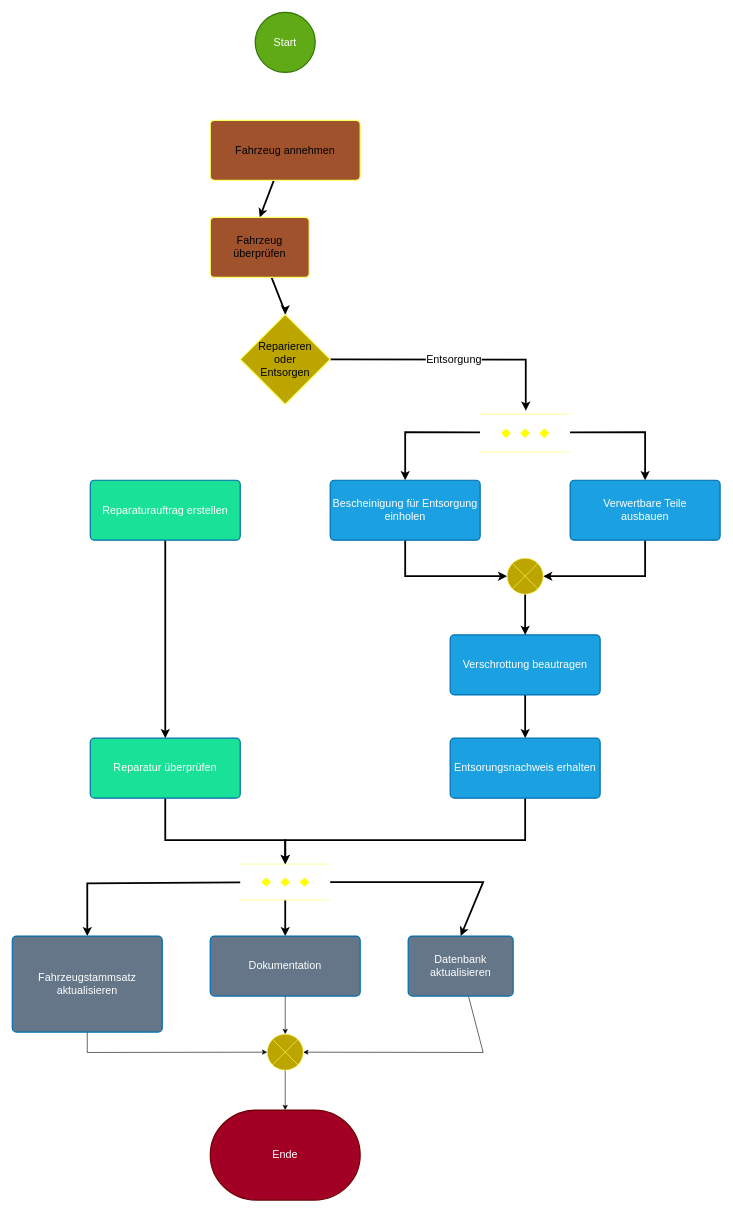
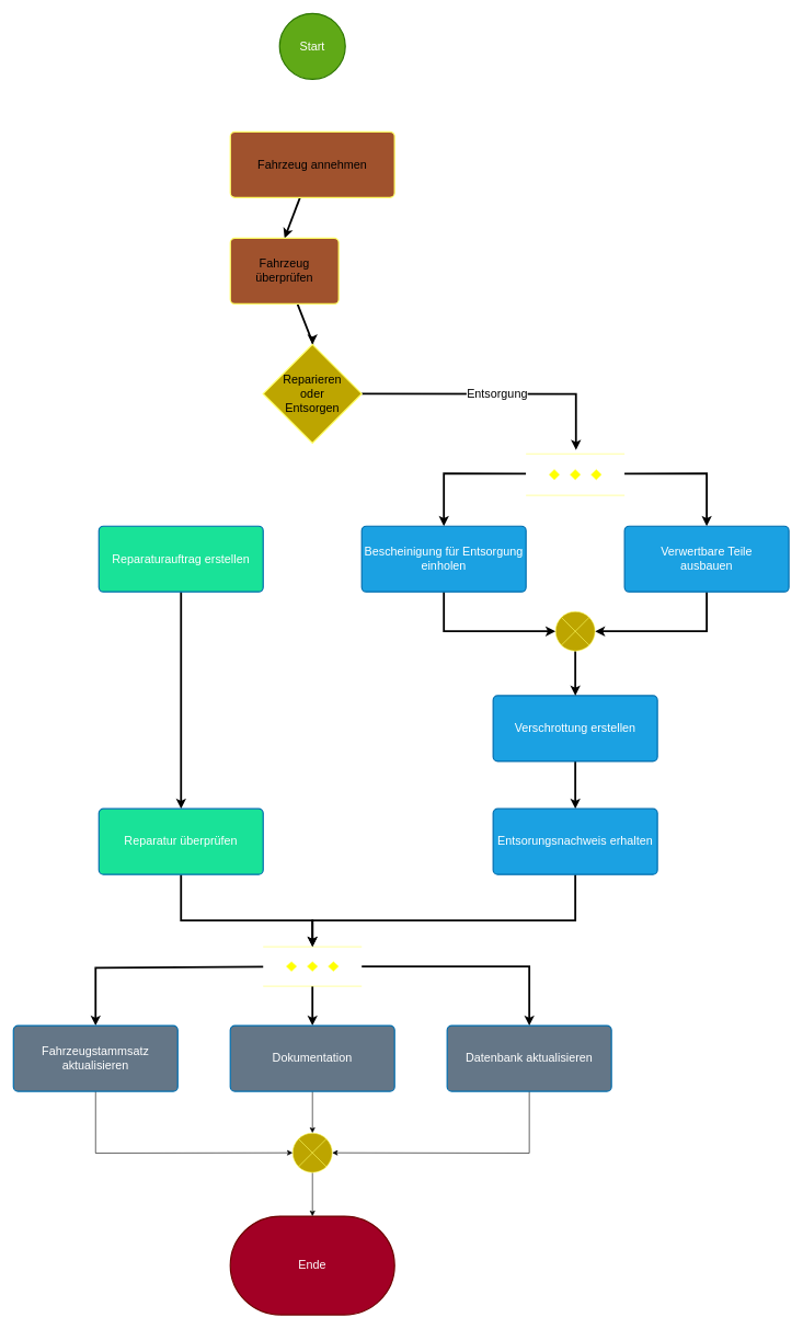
- <mxCell id="17" value="&lt;span style=&quot;font-size: 18px;&quot;&gt;Verschrottung beautragen&lt;/span&gt;" style="rounded=1;whiteSpace=wrap;html=1;absoluteArcSize=1;arcSize=14;strokeWidth=2;strokeColor=#006EAF;fontSize=18;fillColor=#1ba1e2;fontColor=#ffffff;" vertex="1" parent="1"><mxGeometry x="750" y="1057.92" width="250" height="100" as="geometry" /></mxCell>
+ <mxCell id="17" value="&lt;span style=&quot;font-size: 18px;&quot;&gt;Verschrottung erstellen&lt;/span&gt;" style="rounded=1;whiteSpace=wrap;html=1;absoluteArcSize=1;arcSize=14;strokeWidth=2;strokeColor=#006EAF;fontSize=18;fillColor=#1ba1e2;fontColor=#ffffff;" vertex="1" parent="1"><mxGeometry x="750" y="1057.92" width="250" height="100" as="geometry" /></mxCell>
- <mxCell id="23" value="&lt;span style=&quot;font-size: 18px;&quot;&gt;Datenbank aktualisieren&lt;/span&gt;" style="rounded=1;whiteSpace=wrap;html=1;absoluteArcSize=1;arcSize=14;strokeWidth=2;strokeColor=#006EAF;fontSize=18;fillColor=#647687;fontColor=#ffffff;" vertex="1" parent="1"><mxGeometry x="680" y="1560" width="175" height="100" as="geometry" /></mxCell>
+ <mxCell id="23" value="&lt;span style=&quot;font-size: 18px;&quot;&gt;Datenbank aktualisieren&lt;/span&gt;" style="rounded=1;whiteSpace=wrap;html=1;absoluteArcSize=1;arcSize=14;strokeWidth=2;strokeColor=#006EAF;fontSize=18;fillColor=#647687;fontColor=#ffffff;" vertex="1" parent="1"><mxGeometry x="680" y="1560" width="250" height="100" as="geometry" /></mxCell>
- <mxCell id="35" value="&lt;span style=&quot;font-size: 18px;&quot;&gt;Fahrzeugstammsatz aktualisieren&lt;/span&gt;" style="rounded=1;whiteSpace=wrap;html=1;absoluteArcSize=1;arcSize=14;strokeWidth=2;strokeColor=#006EAF;fontSize=18;fillColor=#647687;fontColor=#ffffff;" vertex="1" parent="1"><mxGeometry x="20" y="1560" width="250" height="160" as="geometry" /></mxCell>
+ <mxCell id="35" value="&lt;span style=&quot;font-size: 18px;&quot;&gt;Fahrzeugstammsatz aktualisieren&lt;/span&gt;" style="rounded=1;whiteSpace=wrap;html=1;absoluteArcSize=1;arcSize=14;strokeWidth=2;strokeColor=#006EAF;fontSize=18;fillColor=#647687;fontColor=#ffffff;" vertex="1" parent="1"><mxGeometry x="20" y="1560" width="250" height="100" as="geometry" /></mxCell>
